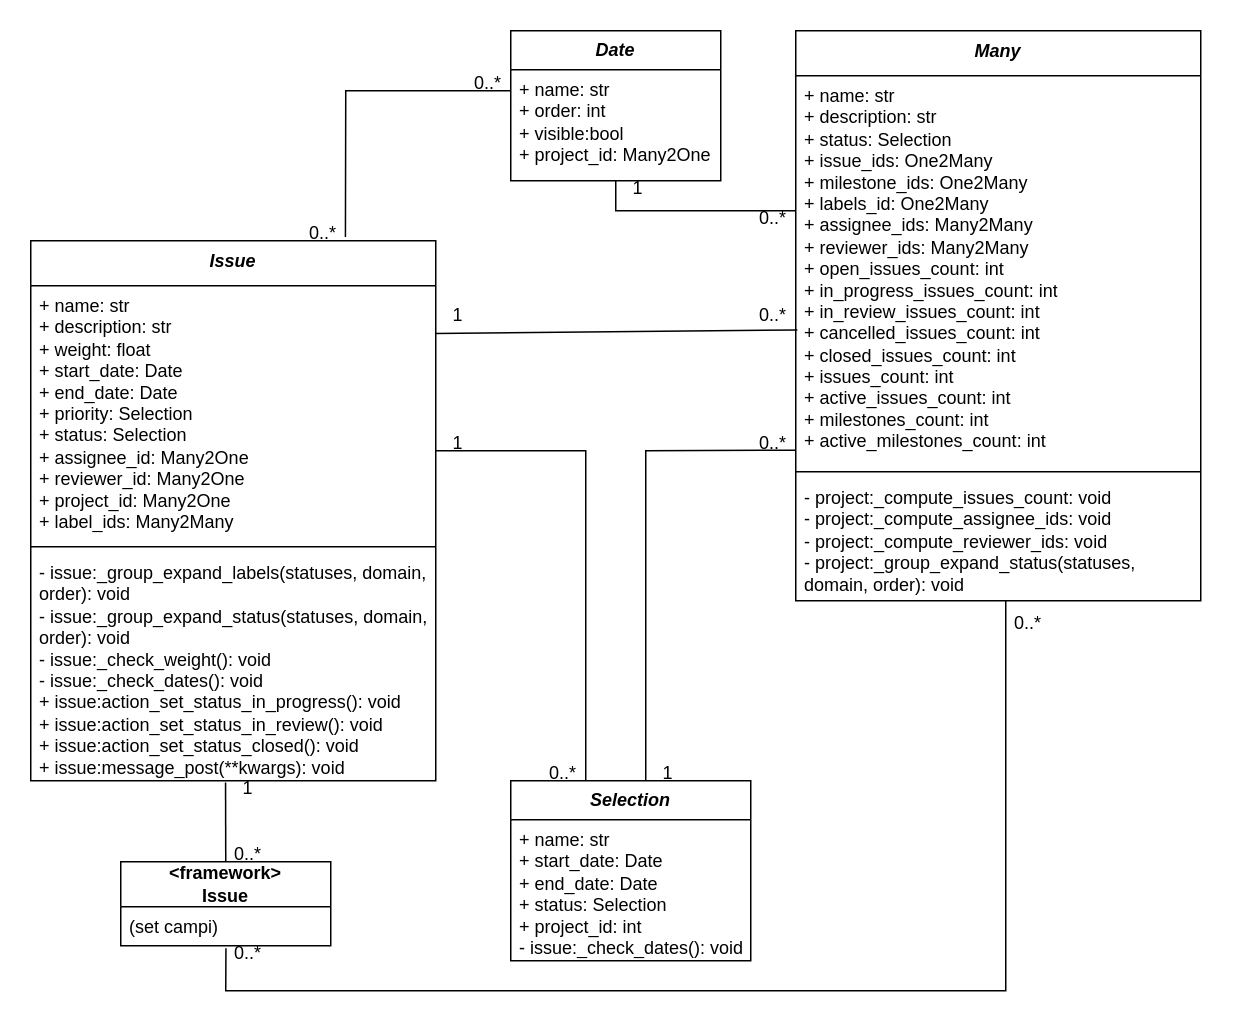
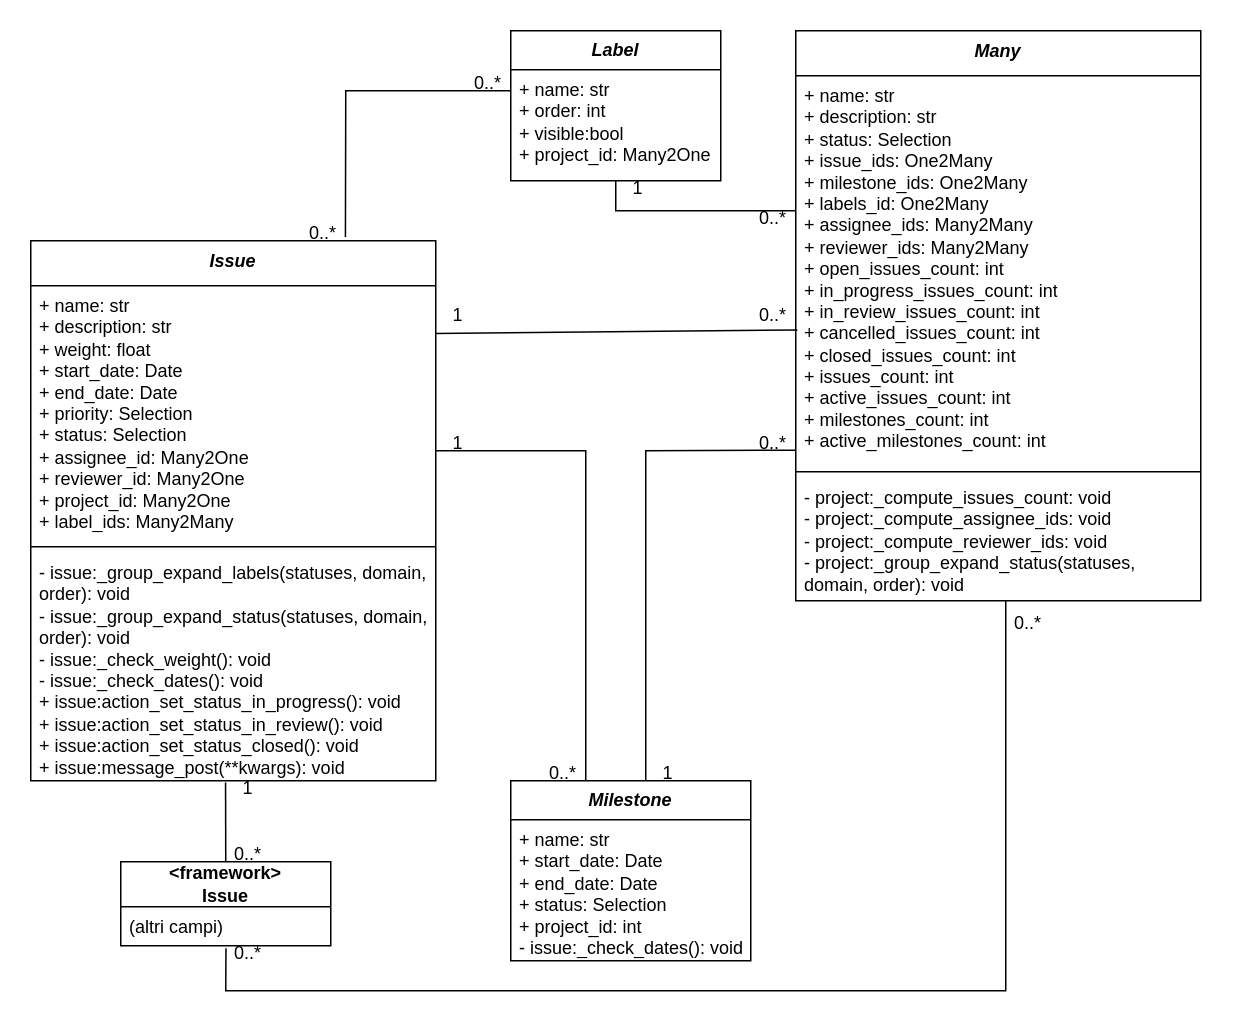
- <mxCell id="6" value="&lt;i&gt;&lt;span&gt;Date&lt;/span&gt;&lt;/i&gt;" style="swimlane;fontStyle=1;childLayout=stackLayout;horizontal=1;startSize=26;horizontalStack=0;resizeParent=1;resizeParentMax=0;resizeLast=0;collapsible=1;marginBottom=0;whiteSpace=wrap;html=1;" parent="1" vertex="1"><mxGeometry x="340" y="20" width="140" height="100" as="geometry" /></mxCell>
+ <mxCell id="6" value="&lt;i&gt;&lt;span&gt;Label&lt;/span&gt;&lt;/i&gt;" style="swimlane;fontStyle=1;childLayout=stackLayout;horizontal=1;startSize=26;horizontalStack=0;resizeParent=1;resizeParentMax=0;resizeLast=0;collapsible=1;marginBottom=0;whiteSpace=wrap;html=1;" parent="1" vertex="1"><mxGeometry x="340" y="20" width="140" height="100" as="geometry" /></mxCell>
- <mxCell id="8" value="&lt;i&gt;&lt;b&gt;Selection&lt;/b&gt;&lt;/i&gt;" style="swimlane;fontStyle=0;childLayout=stackLayout;horizontal=1;startSize=26;fillColor=default;horizontalStack=0;resizeParent=1;resizeParentMax=0;resizeLast=0;collapsible=1;marginBottom=0;whiteSpace=wrap;html=1;" parent="1" vertex="1"><mxGeometry x="340" y="520" width="160" height="120" as="geometry" /></mxCell>
+ <mxCell id="8" value="&lt;i&gt;&lt;b&gt;Milestone&lt;/b&gt;&lt;/i&gt;" style="swimlane;fontStyle=0;childLayout=stackLayout;horizontal=1;startSize=26;fillColor=default;horizontalStack=0;resizeParent=1;resizeParentMax=0;resizeLast=0;collapsible=1;marginBottom=0;whiteSpace=wrap;html=1;" parent="1" vertex="1"><mxGeometry x="340" y="520" width="160" height="120" as="geometry" /></mxCell>
- <mxCell id="20" value="(set campi)" style="text;strokeColor=none;fillColor=none;align=left;verticalAlign=top;spacingLeft=4;spacingRight=4;overflow=hidden;rotatable=0;points=[[0,0.5],[1,0.5]];portConstraint=eastwest;whiteSpace=wrap;html=1;" parent="19" vertex="1"><mxGeometry y="30" width="140" height="26" as="geometry" /></mxCell>
+ <mxCell id="20" value="(altri campi)" style="text;strokeColor=none;fillColor=none;align=left;verticalAlign=top;spacingLeft=4;spacingRight=4;overflow=hidden;rotatable=0;points=[[0,0.5],[1,0.5]];portConstraint=eastwest;whiteSpace=wrap;html=1;" parent="19" vertex="1"><mxGeometry y="30" width="140" height="26" as="geometry" /></mxCell>
